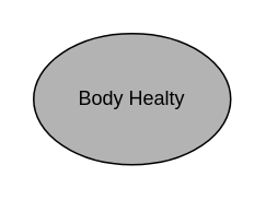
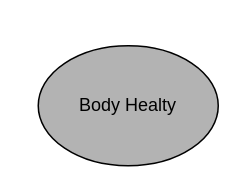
- <mxCell id="2" value="Body Healty" style="ellipse;whiteSpace=wrap;html=1;fillColor=#B3B3B3;" parent="1" vertex="1"><mxGeometry x="20" y="20" width="120" height="80" as="geometry" /></mxCell>
+ <mxCell id="2" value="Body Healty" style="ellipse;whiteSpace=wrap;html=1;fillColor=#B3B3B3;" parent="1" vertex="1"><mxGeometry x="25" y="30" width="120" height="80" as="geometry" /></mxCell>
